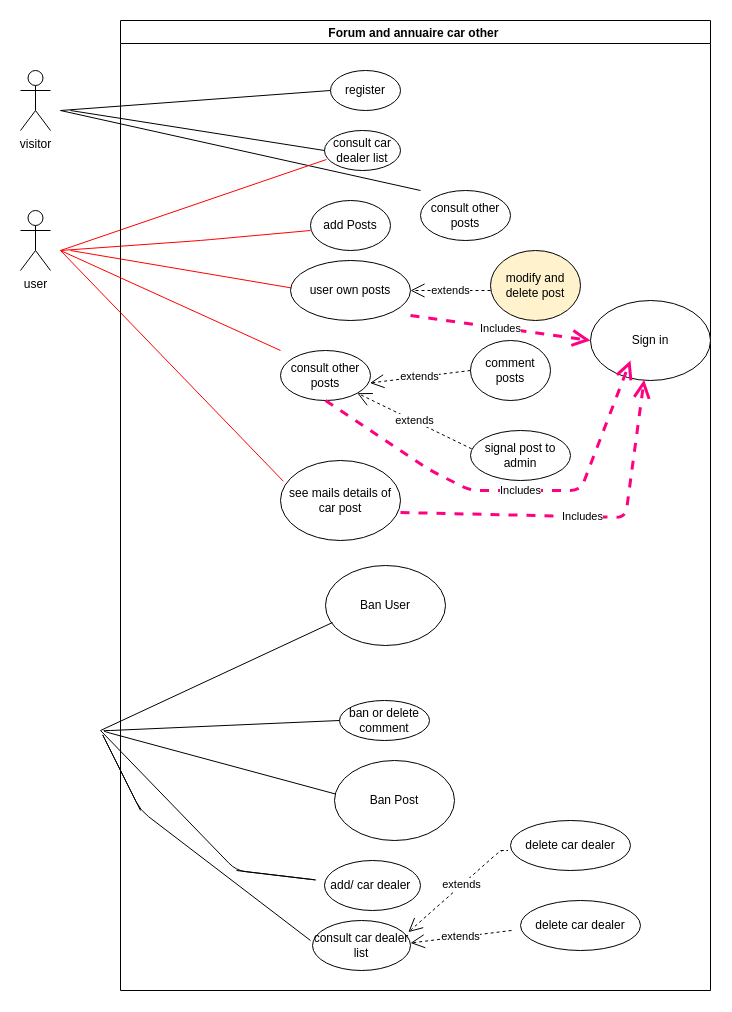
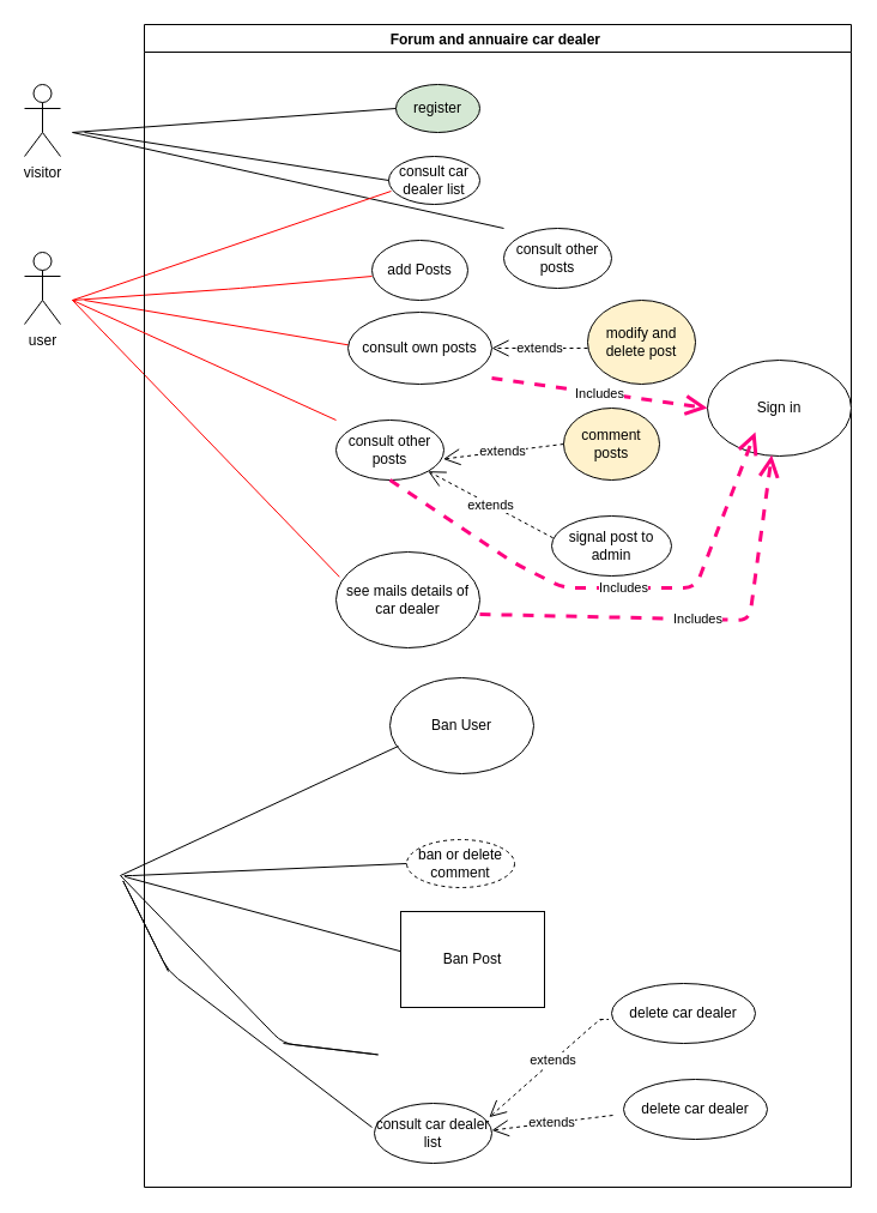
- <mxCell id="15" value="Forum and annuaire car other " style="swimlane;" parent="1" vertex="1"><mxGeometry x="120" y="20" width="590" height="970" as="geometry" /></mxCell>
+ <mxCell id="15" value="Forum and annuaire car dealer " style="swimlane;" parent="1" vertex="1"><mxGeometry x="120" y="20" width="590" height="970" as="geometry" /></mxCell>
- <mxCell id="8" value="register" style="ellipse;whiteSpace=wrap;html=1;" parent="1" vertex="1"><mxGeometry x="330" y="70" width="70" height="40" as="geometry" /></mxCell>
+ <mxCell id="8" value="register" style="ellipse;whiteSpace=wrap;html=1;fillColor=#d5e8d4;" parent="1" vertex="1"><mxGeometry x="330" y="70" width="70" height="40" as="geometry" /></mxCell>
- <mxCell id="35" value="user own posts" style="ellipse;whiteSpace=wrap;html=1;" parent="1" vertex="1"><mxGeometry x="290" y="260" width="120" height="60" as="geometry" /></mxCell>
+ <mxCell id="35" value="consult own posts" style="ellipse;whiteSpace=wrap;html=1;" parent="1" vertex="1"><mxGeometry x="290" y="260" width="120" height="60" as="geometry" /></mxCell>
- <mxCell id="37" value="comment posts" style="ellipse;whiteSpace=wrap;html=1;" parent="1" vertex="1"><mxGeometry x="470" y="340" width="80" height="60" as="geometry" /></mxCell>
+ <mxCell id="37" value="comment posts" style="ellipse;whiteSpace=wrap;html=1;fillColor=#fff2cc;" parent="1" vertex="1"><mxGeometry x="470" y="340" width="80" height="60" as="geometry" /></mxCell>
- <mxCell id="20" value="signal post to admin" style="ellipse;whiteSpace=wrap;html=1;" parent="15" vertex="1"><mxGeometry x="350" y="410" width="100" height="50" as="geometry" /></mxCell>
+ <mxCell id="20" value="signal post to admin" style="ellipse;whiteSpace=wrap;html=1;" parent="15" vertex="1"><mxGeometry x="340" y="410" width="100" height="50" as="geometry" /></mxCell>
- <mxCell id="13" value="see mails details of car post" style="ellipse;whiteSpace=wrap;html=1;" parent="1" vertex="1"><mxGeometry x="280" y="460" width="120" height="80" as="geometry" /></mxCell>
+ <mxCell id="13" value="see mails details of car dealer" style="ellipse;whiteSpace=wrap;html=1;" parent="1" vertex="1"><mxGeometry x="280" y="460" width="120" height="80" as="geometry" /></mxCell>
- <mxCell id="34" value="ban or delete comment" style="ellipse;whiteSpace=wrap;html=1;" parent="15" vertex="1"><mxGeometry x="219" y="680" width="90" height="40" as="geometry" /></mxCell>
+ <mxCell id="34" value="ban or delete comment" style="ellipse;whiteSpace=wrap;html=1;dashed=1;" parent="15" vertex="1"><mxGeometry x="219" y="680" width="90" height="40" as="geometry" /></mxCell>
- <mxCell id="24" value="Ban Post" style="ellipse;whiteSpace=wrap;html=1;" parent="15" vertex="1"><mxGeometry x="214" y="740" width="120" height="80" as="geometry" /></mxCell>
+ <mxCell id="24" value="Ban Post" style="whiteSpace=wrap;html=1;rounded=0;" parent="15" vertex="1"><mxGeometry x="214" y="740" width="120" height="80" as="geometry" /></mxCell>
- <mxCell id="28" value="add/ car dealer&amp;nbsp;" style="ellipse;whiteSpace=wrap;html=1;" parent="15" vertex="1"><mxGeometry x="204" y="840" width="96" height="50" as="geometry" /></mxCell>
